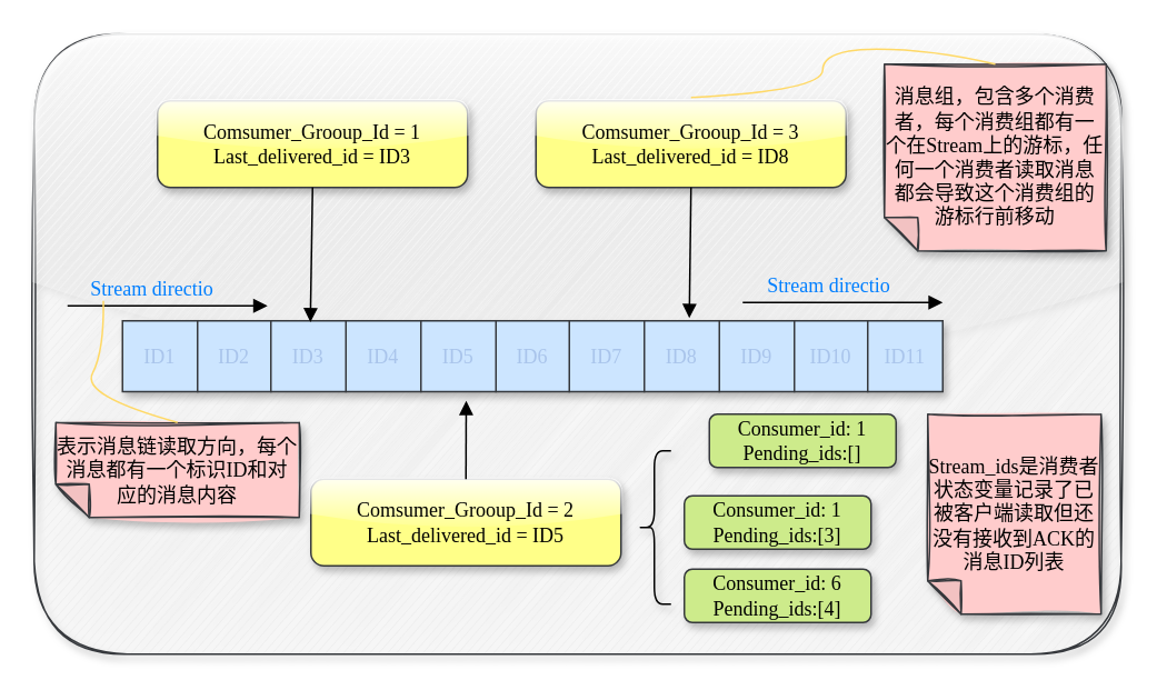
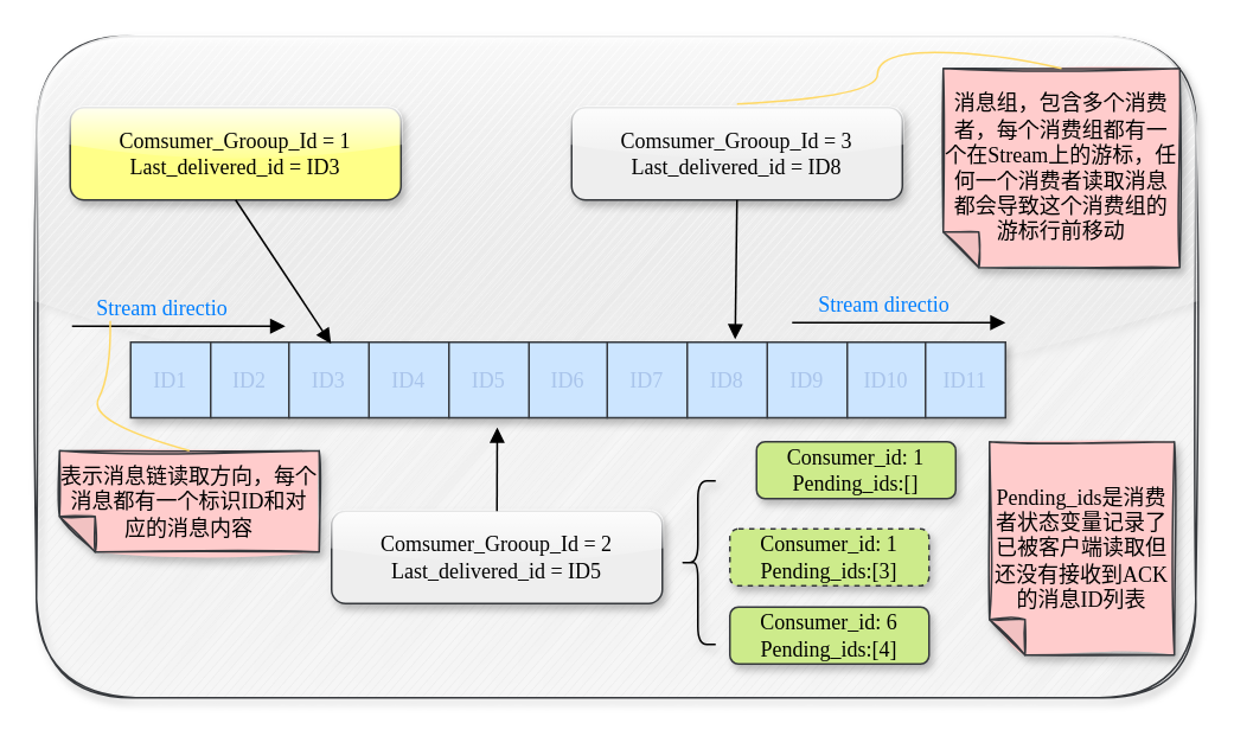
- <mxCell id="22" value="Comsumer_Grooup_Id = 1&lt;br&gt;Last_delivered_id = ID3" style="rounded=1;whiteSpace=wrap;html=1;shadow=1;glass=1;sketch=0;hachureGap=4;fontFamily=Lucida Console;fillColor=#ffff88;strokeColor=#36393d;" parent="1" vertex="1"><mxGeometry x="94" y="60" width="186" height="52" as="geometry" /></mxCell>
+ <mxCell id="22" value="Comsumer_Grooup_Id = 1&lt;br&gt;Last_delivered_id = ID3" style="rounded=1;whiteSpace=wrap;html=1;shadow=1;glass=1;sketch=0;hachureGap=4;fontFamily=Lucida Console;fillColor=#ffff88;strokeColor=#36393d;" parent="1" vertex="1"><mxGeometry x="39" y="60" width="186" height="52" as="geometry" /></mxCell>
- <mxCell id="25" value="Comsumer_Grooup_Id = 3&lt;br&gt;Last_delivered_id = ID8" style="rounded=1;whiteSpace=wrap;html=1;shadow=1;glass=1;sketch=0;hachureGap=4;fontFamily=Lucida Console;fillColor=#ffff88;strokeColor=#36393d;" parent="1" vertex="1"><mxGeometry x="321" y="60" width="186" height="52" as="geometry" /></mxCell>
+ <mxCell id="25" value="Comsumer_Grooup_Id = 3&lt;br&gt;Last_delivered_id = ID8" style="rounded=1;whiteSpace=wrap;html=1;shadow=1;glass=1;sketch=0;hachureGap=4;fontFamily=Lucida Console;fillColor=#eeeeee;strokeColor=#36393d;" parent="1" vertex="1"><mxGeometry x="321" y="60" width="186" height="52" as="geometry" /></mxCell>
- <mxCell id="32" value="Stream_ids是消费者状态变量记录了已被客户端读取但还没有接收到ACK的消息ID列表" style="shape=note;whiteSpace=wrap;html=1;backgroundOutline=1;darkOpacity=0.05;fillColor=#ffcccc;strokeColor=#36393d;fillStyle=solid;direction=west;gradientDirection=north;shadow=1;size=20;pointerEvents=1;rounded=1;glass=0;sketch=1;hachureGap=4;fontFamily=Lucida Console;" parent="1" vertex="1"><mxGeometry x="556" y="248" width="104" height="120" as="geometry" /></mxCell>
+ <mxCell id="32" value="Pending_ids是消费者状态变量记录了已被客户端读取但还没有接收到ACK的消息ID列表" style="shape=note;whiteSpace=wrap;html=1;backgroundOutline=1;darkOpacity=0.05;fillColor=#ffcccc;strokeColor=#36393d;fillStyle=solid;direction=west;gradientDirection=north;shadow=1;size=20;pointerEvents=1;rounded=1;glass=0;sketch=1;hachureGap=4;fontFamily=Lucida Console;" parent="1" vertex="1"><mxGeometry x="556" y="248" width="104" height="120" as="geometry" /></mxCell>
- <mxCell id="24" value="Comsumer_Grooup_Id = 2&lt;br&gt;Last_delivered_id = ID5" style="rounded=1;whiteSpace=wrap;html=1;shadow=1;glass=1;sketch=0;hachureGap=4;fontFamily=Lucida Console;fillColor=#ffff88;strokeColor=#36393d;" parent="1" vertex="1"><mxGeometry x="186" y="287" width="186" height="52" as="geometry" /></mxCell>
+ <mxCell id="24" value="Comsumer_Grooup_Id = 2&lt;br&gt;Last_delivered_id = ID5" style="rounded=1;whiteSpace=wrap;html=1;shadow=1;glass=1;sketch=0;hachureGap=4;fontFamily=Lucida Console;fillColor=#eeeeee;strokeColor=#36393d;" parent="1" vertex="1"><mxGeometry x="186" y="287" width="186" height="52" as="geometry" /></mxCell>
- <mxCell id="30" value="Consumer_id: 1&lt;br&gt;Pending_ids:[3]" style="rounded=1;whiteSpace=wrap;html=1;shadow=1;glass=0;sketch=0;hachureGap=4;fontFamily=Lucida Console;fillColor=#cdeb8b;strokeColor=#36393d;" parent="1" vertex="1"><mxGeometry x="410" y="297" width="112" height="32" as="geometry" /></mxCell>
+ <mxCell id="30" value="Consumer_id: 1&lt;br&gt;Pending_ids:[3]" style="rounded=1;whiteSpace=wrap;html=1;shadow=1;glass=0;sketch=0;hachureGap=4;fontFamily=Lucida Console;fillColor=#cdeb8b;strokeColor=#36393d;dashed=1;" parent="1" vertex="1"><mxGeometry x="410" y="297" width="112" height="32" as="geometry" /></mxCell>
